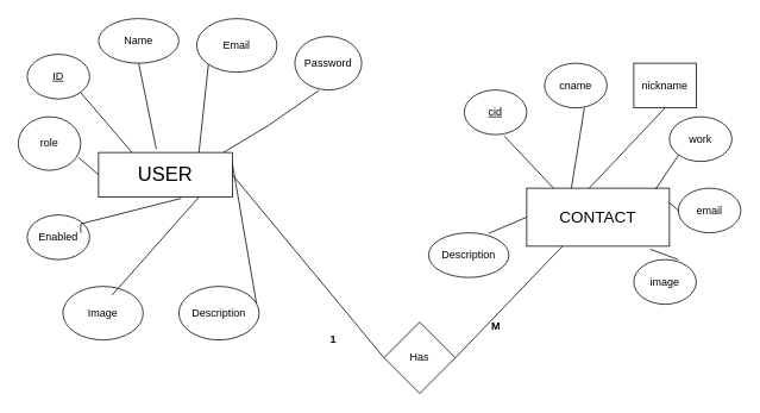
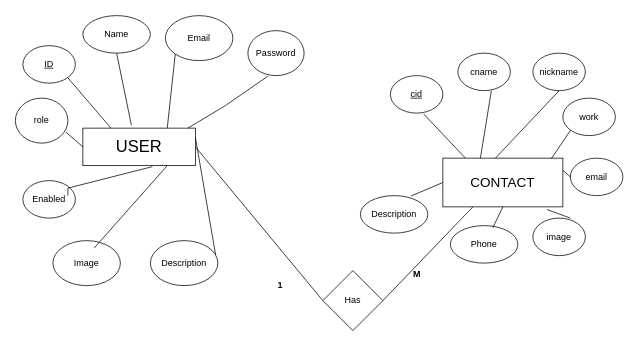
- <mxCell id="22" value="nickname" style="whiteSpace=wrap;html=1;rounded=0;" vertex="1" parent="1"><mxGeometry x="710" y="70" width="70" height="50" as="geometry" /></mxCell>
+ <mxCell id="22" value="nickname" style="ellipse;whiteSpace=wrap;html=1;" vertex="1" parent="1"><mxGeometry x="710" y="70" width="70" height="50" as="geometry" /></mxCell>
+ <mxCell id="34" value="" style="endArrow=none;html=1;rounded=0;exitX=0.63;exitY=0.053;exitDx=0;exitDy=0;exitPerimeter=0;entryX=0.5;entryY=1;entryDx=0;entryDy=0;" edge="1" parent="1" source="26" target="3"><mxGeometry width="50" height="50" relative="1" as="geometry"><mxPoint x="410" y="220" as="sourcePoint" /><mxPoint x="460" y="170" as="targetPoint" /></mxGeometry></mxCell>
+ <mxCell id="26" value="Phone" style="ellipse;whiteSpace=wrap;html=1;" vertex="1" parent="1"><mxGeometry x="600" y="300" width="90" height="50" as="geometry" /></mxCell>
